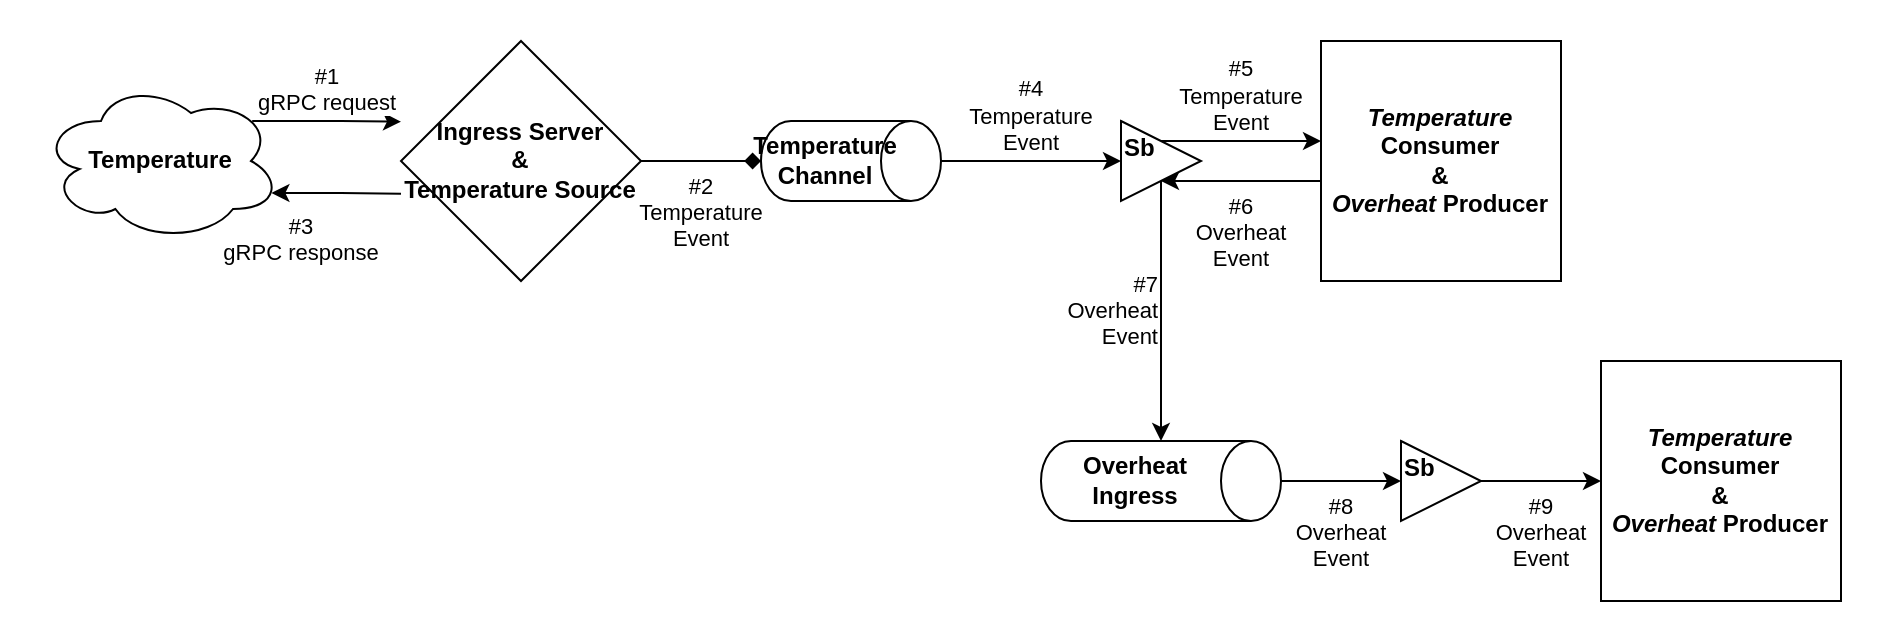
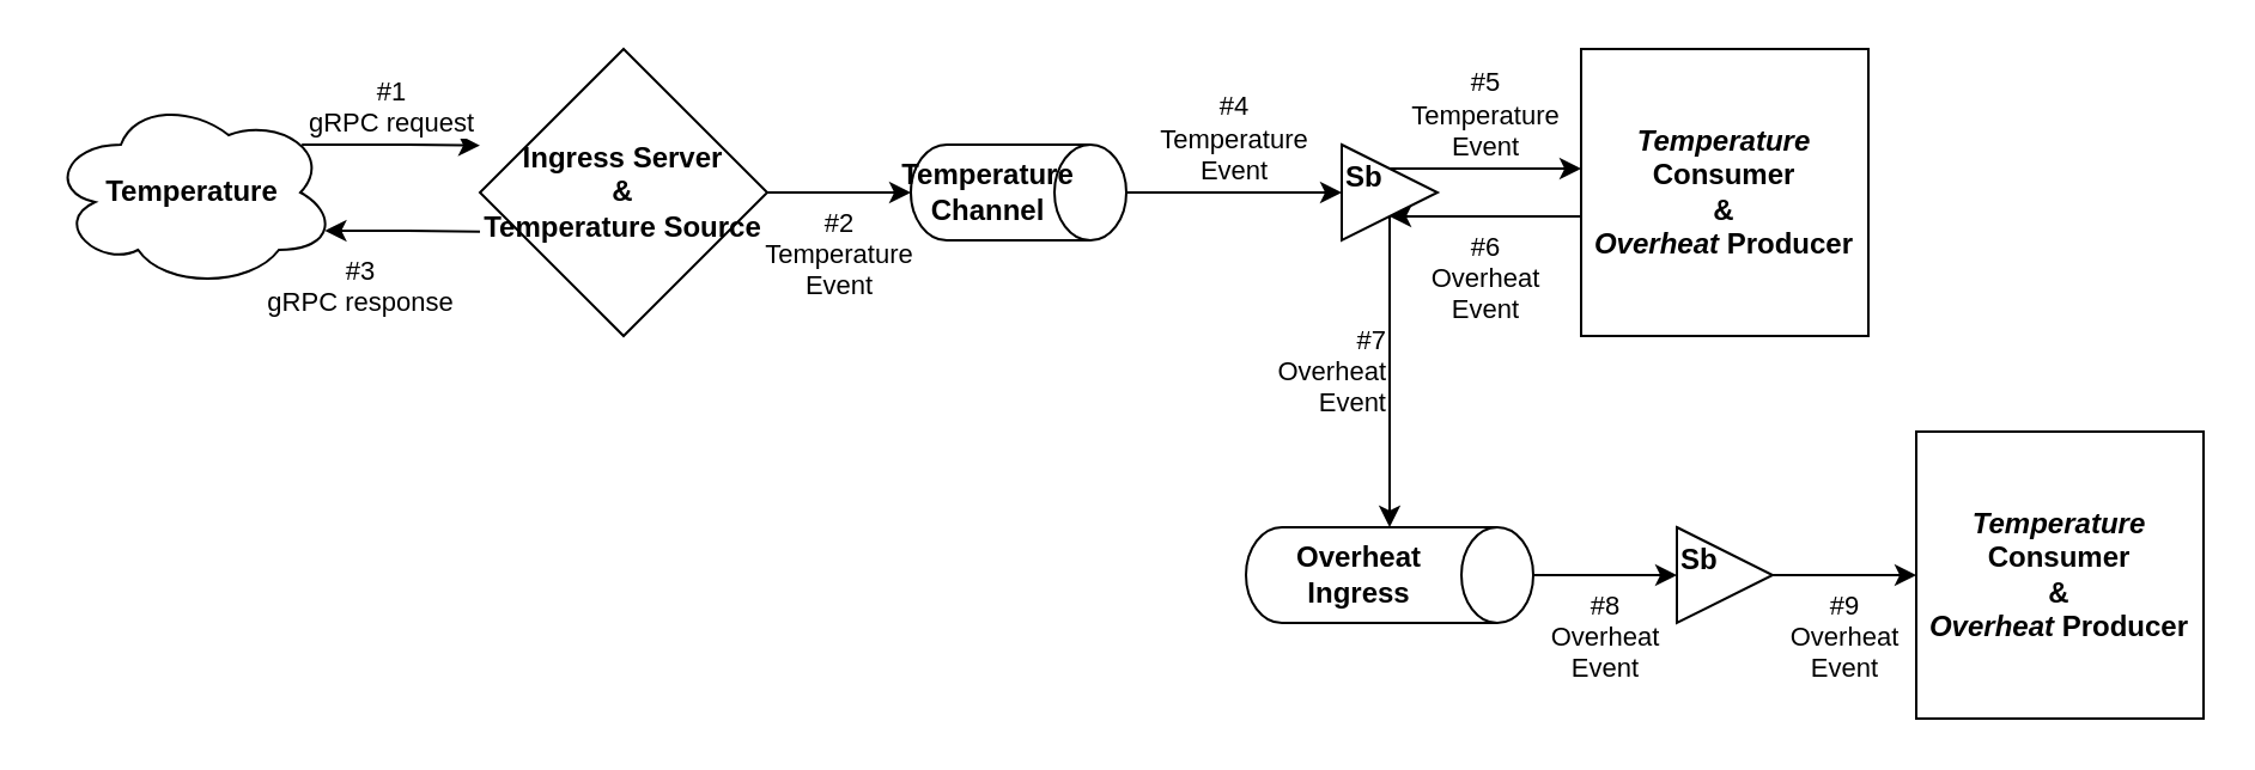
- <mxCell id="5" value="#2&lt;br&gt;Temperature&lt;br&gt;Event" style="edgeStyle=orthogonalEdgeStyle;rounded=0;orthogonalLoop=1;jettySize=auto;html=1;startArrow=none;startFill=0;endArrow=diamond;endFill=1;verticalAlign=top;" parent="1" source="6" target="8" edge="1"><mxGeometry relative="1" as="geometry" /></mxCell>
+ <mxCell id="5" value="#2&lt;br&gt;Temperature&lt;br&gt;Event" style="edgeStyle=orthogonalEdgeStyle;rounded=0;orthogonalLoop=1;jettySize=auto;html=1;startArrow=none;startFill=0;endArrow=classic;endFill=1;verticalAlign=top;" parent="1" source="6" target="8" edge="1"><mxGeometry relative="1" as="geometry" /></mxCell>
